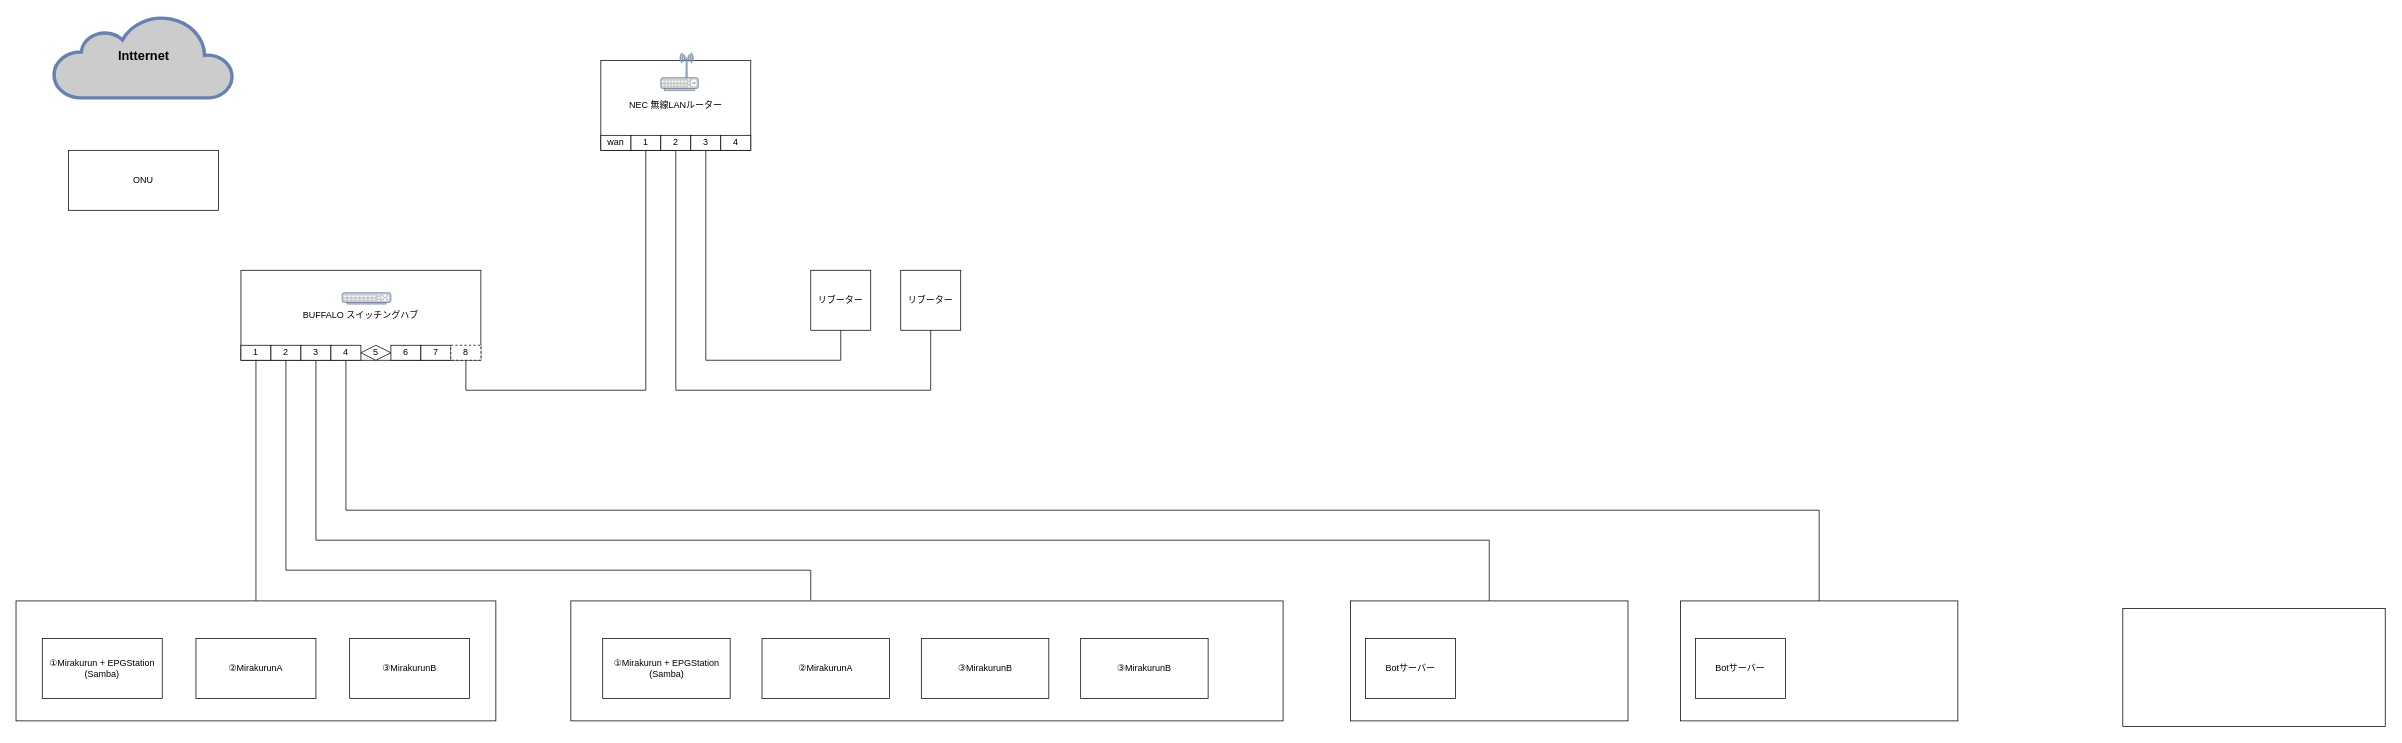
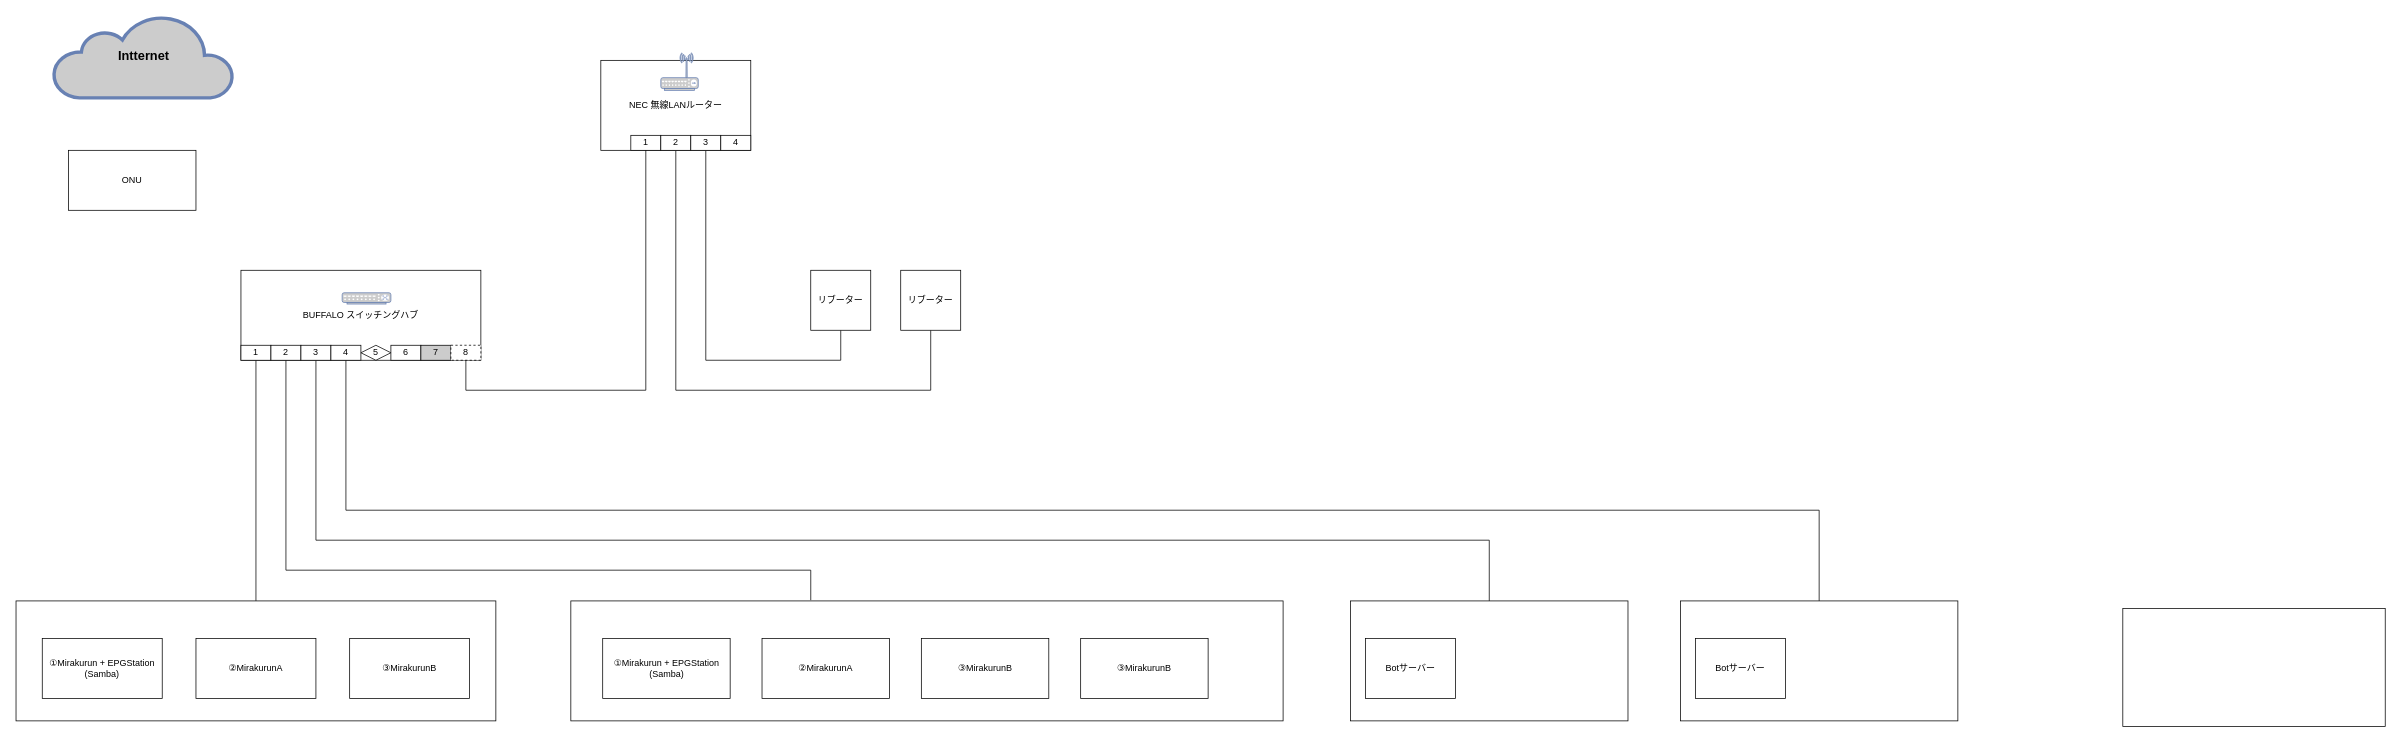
- <mxCell id="48" value="wan" style="rounded=0;whiteSpace=wrap;html=1;" vertex="1" parent="41"><mxGeometry y="110" width="40" height="20" as="geometry" /></mxCell>
- <mxCell id="9" value="ONU" style="rounded=0;whiteSpace=wrap;html=1;" parent="1" vertex="1"><mxGeometry x="90" y="200" width="200" height="80" as="geometry" /></mxCell>
+ <mxCell id="9" value="ONU" style="rounded=0;whiteSpace=wrap;html=1;" parent="1" vertex="1"><mxGeometry x="90" y="200" width="170" height="80" as="geometry" /></mxCell>
- <mxCell id="19" value="7" style="rounded=0;whiteSpace=wrap;html=1;" vertex="1" parent="1"><mxGeometry x="560" y="460" width="40" height="20" as="geometry" /></mxCell>
+ <mxCell id="19" value="7" style="rounded=0;whiteSpace=wrap;html=1;fillColor=#cccccc;" vertex="1" parent="1"><mxGeometry x="560" y="460" width="40" height="20" as="geometry" /></mxCell>
